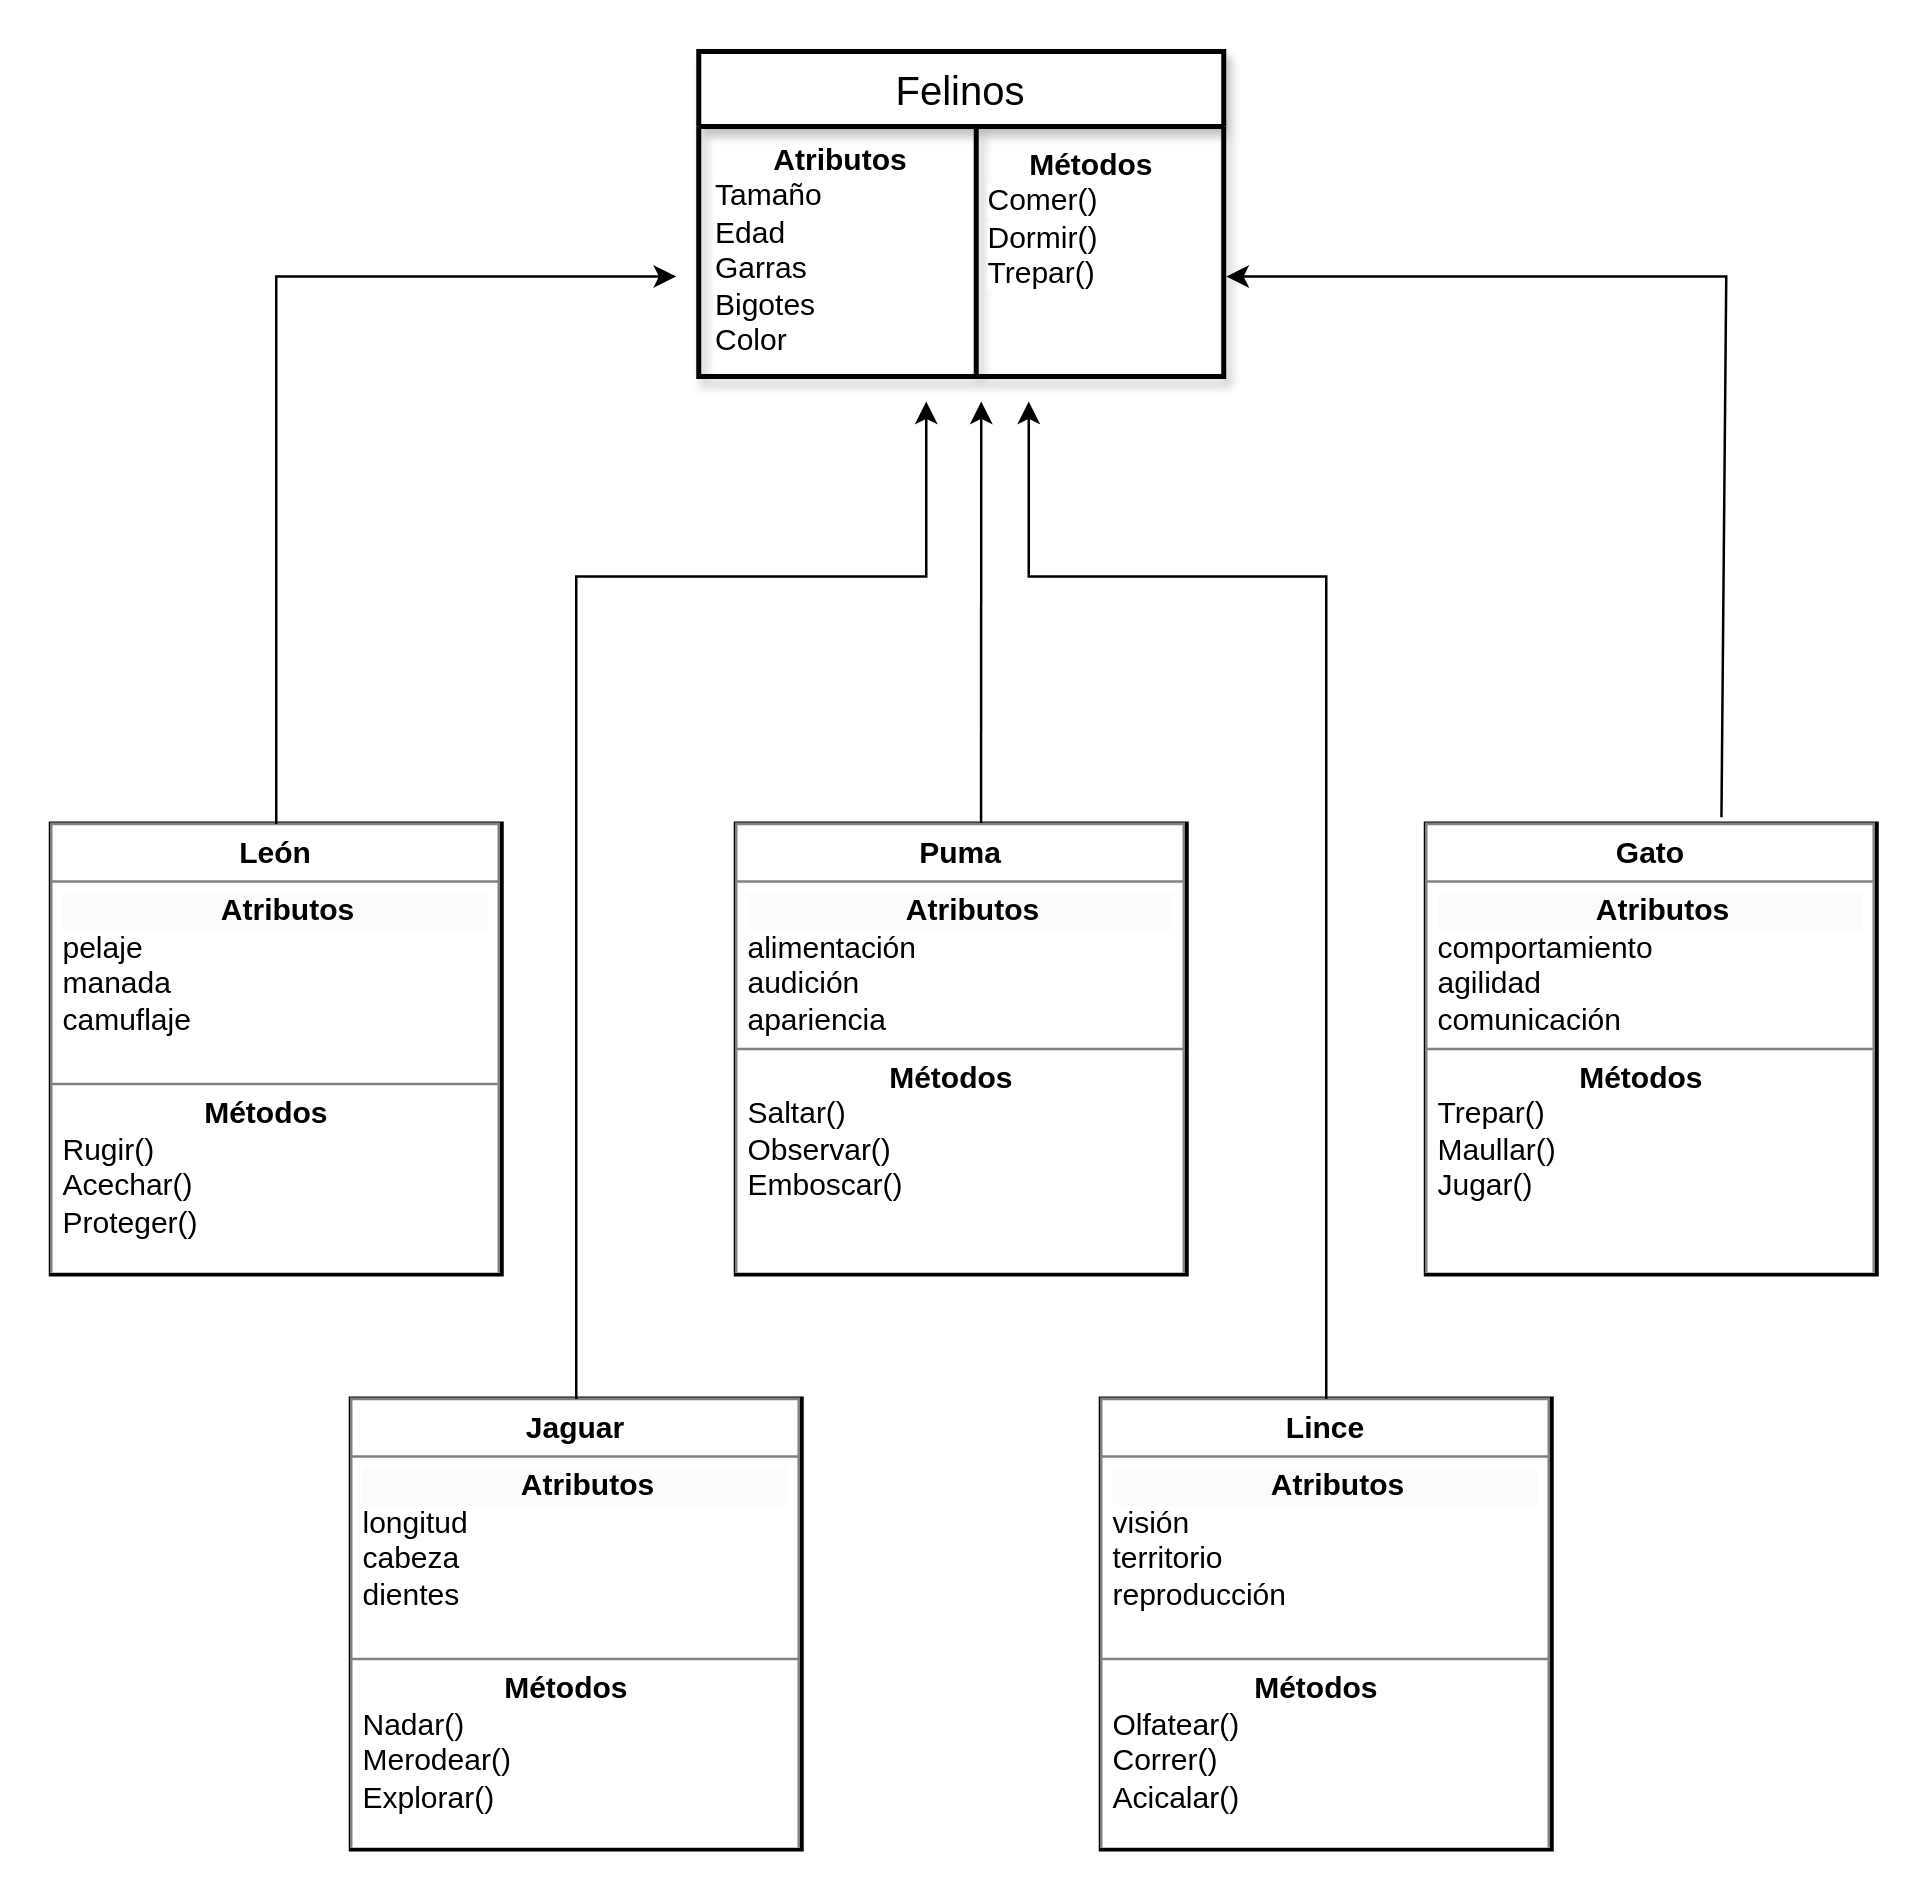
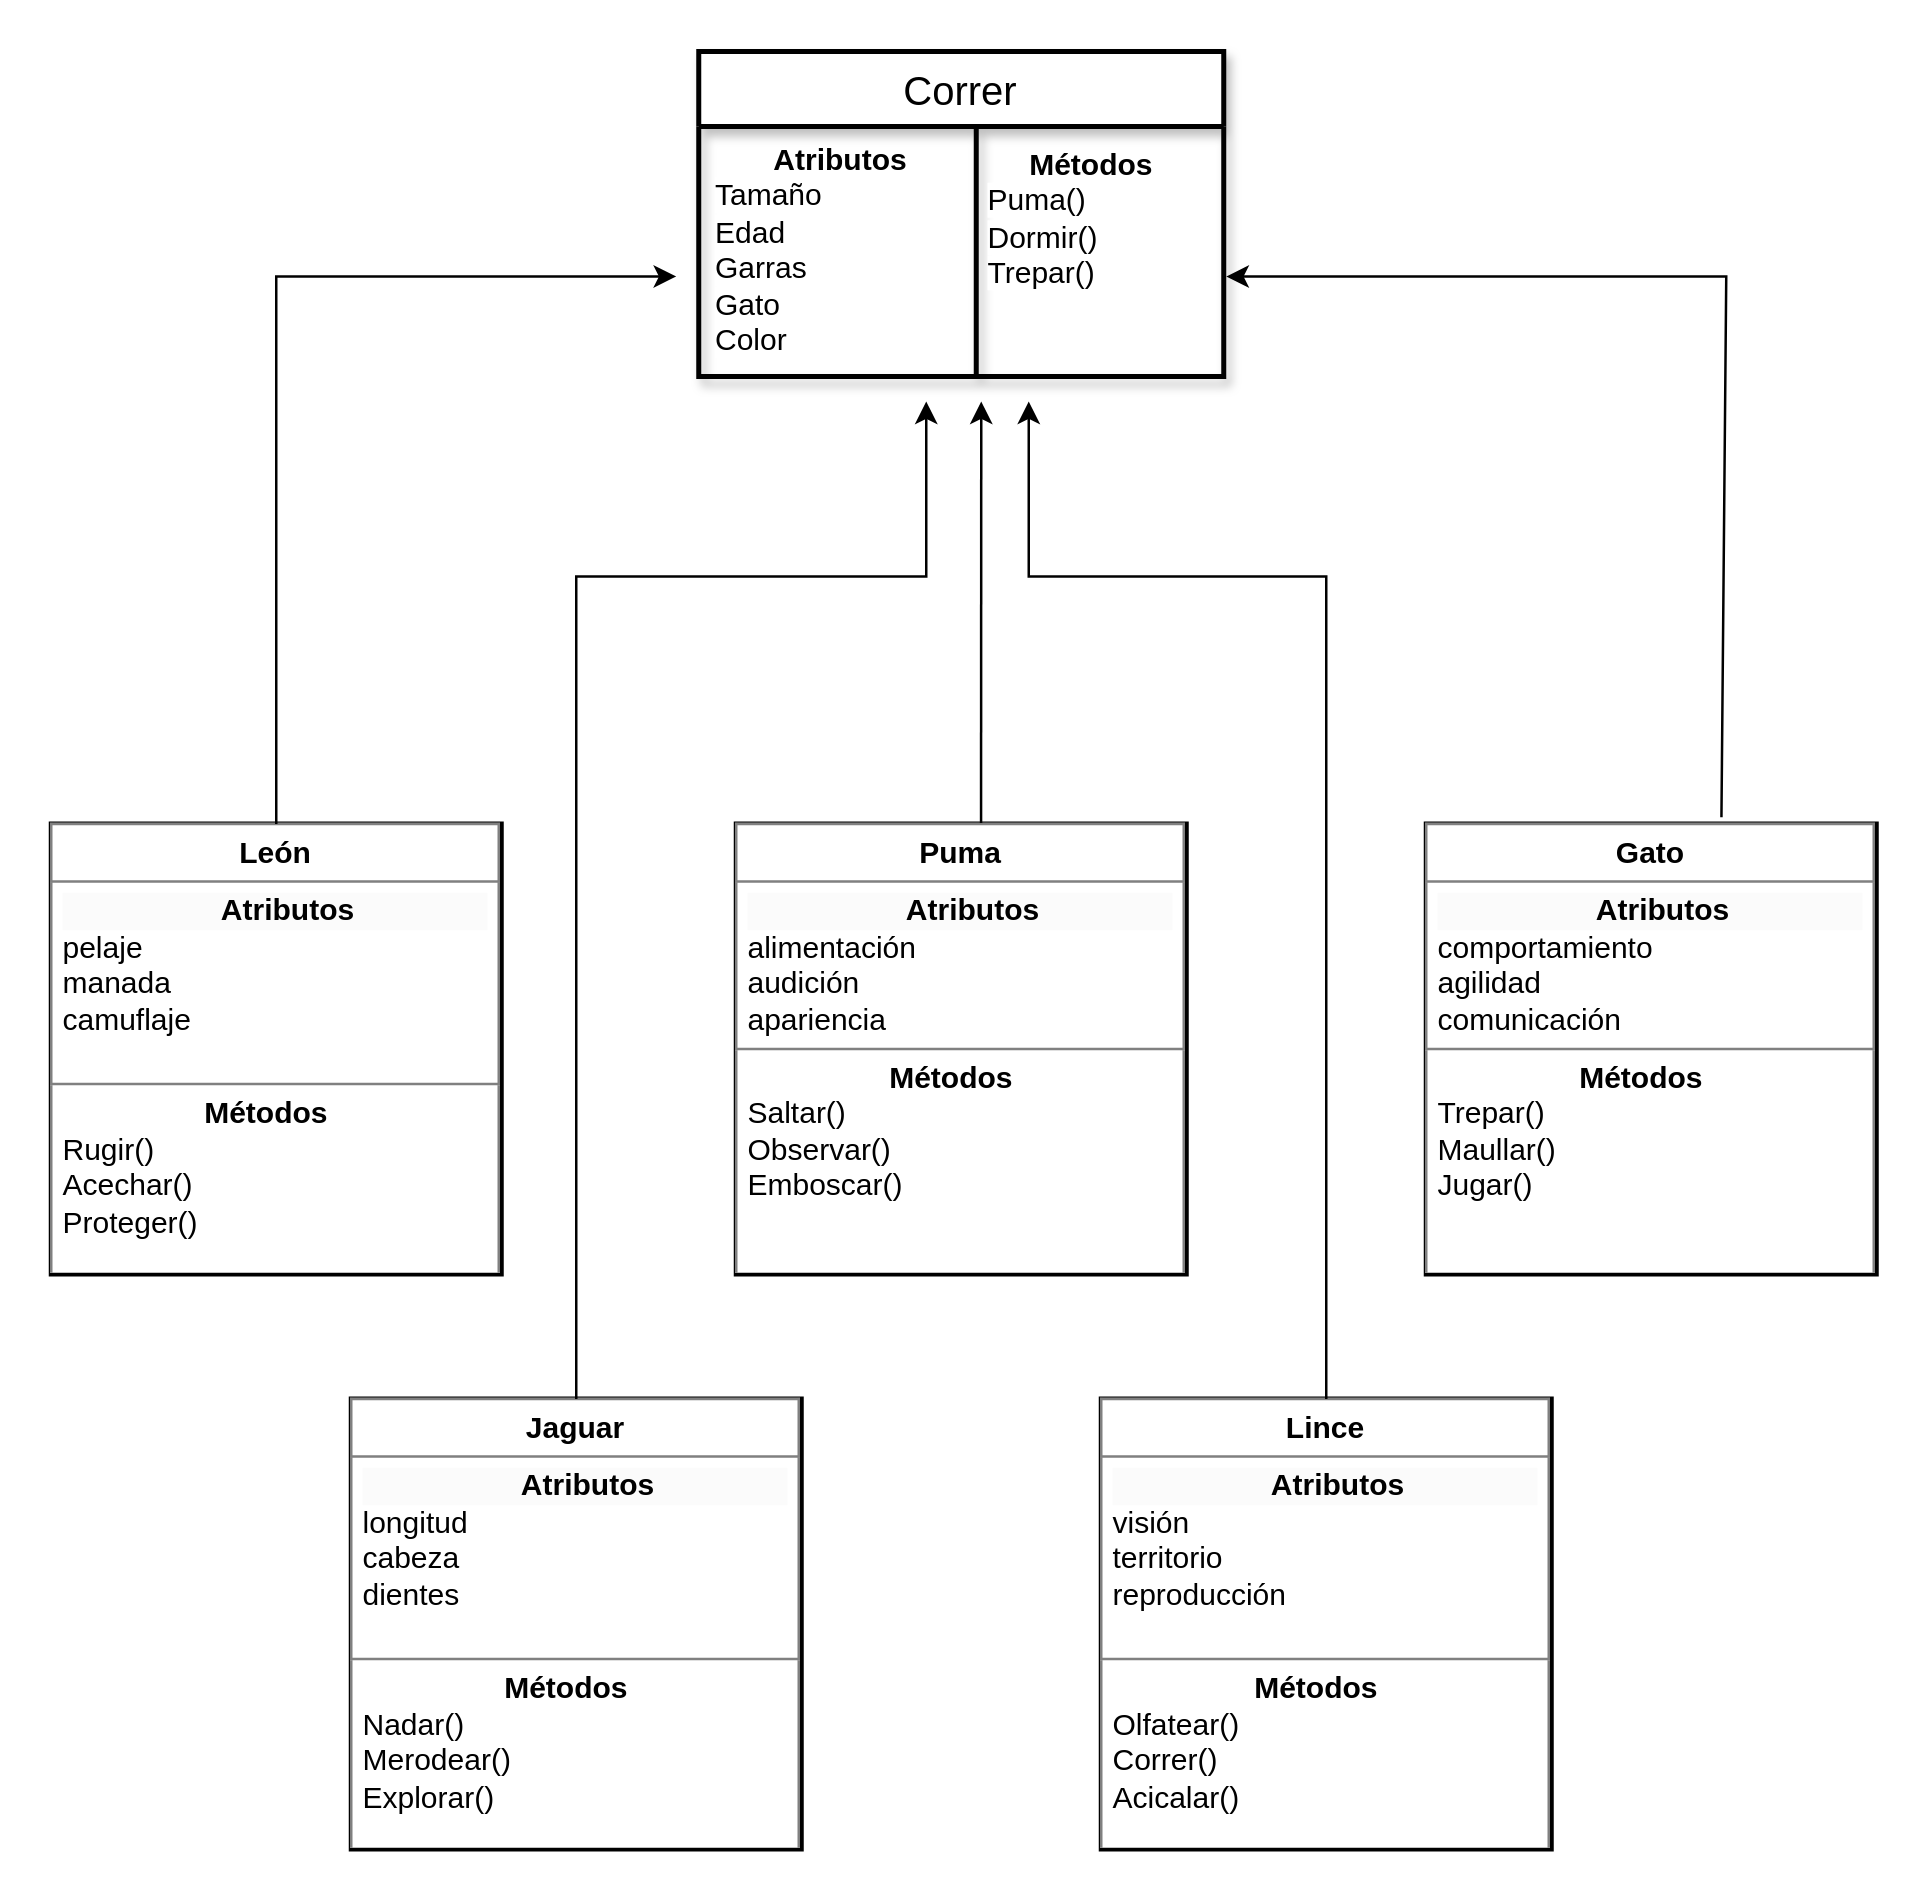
- <mxCell id="2" value="Felinos" style="shape=table;startSize=30;container=1;collapsible=0;childLayout=tableLayout;fixedRows=1;rowLines=0;fontStyle=0;strokeColor=default;fontSize=16;shadow=1;labelBackgroundColor=#FFFFFF;strokeWidth=2;movable=1;resizable=1;rotatable=1;deletable=1;editable=1;connectable=1;" parent="1" vertex="1"><mxGeometry x="279" y="20" width="210" height="130" as="geometry" /></mxCell>
+ <mxCell id="2" value="Correr" style="shape=table;startSize=30;container=1;collapsible=0;childLayout=tableLayout;fixedRows=1;rowLines=0;fontStyle=0;strokeColor=default;fontSize=16;shadow=1;labelBackgroundColor=#FFFFFF;strokeWidth=2;movable=1;resizable=1;rotatable=1;deletable=1;editable=1;connectable=1;" parent="1" vertex="1"><mxGeometry x="279" y="20" width="210" height="130" as="geometry" /></mxCell>
- <mxCell id="13" value="&lt;div style=&quot;text-align: right;&quot;&gt;&lt;b&gt;&amp;nbsp; &amp;nbsp; &amp;nbsp;Métodos&amp;nbsp;&lt;/b&gt;&lt;/div&gt;&lt;span style=&quot;color: rgb(0, 0, 0); font-family: Helvetica; font-size: 12px; font-style: normal; font-variant-ligatures: normal; font-variant-caps: normal; letter-spacing: normal; orphans: 2; text-indent: 0px; text-transform: none; widows: 2; word-spacing: 0px; -webkit-text-stroke-width: 0px; background-color: rgb(255, 255, 255); text-decoration-thickness: initial; text-decoration-style: initial; text-decoration-color: initial; float: none; display: inline !important;&quot;&gt;Comer()&amp;nbsp;&lt;/span&gt;&lt;br style=&quot;border-color: var(--border-color); color: rgb(0, 0, 0); font-family: Helvetica; font-size: 12px; font-style: normal; font-variant-ligatures: normal; font-variant-caps: normal; font-weight: 400; letter-spacing: normal; orphans: 2; text-align: -webkit-center; text-indent: 0px; text-transform: none; widows: 2; word-spacing: 0px; -webkit-text-stroke-width: 0px; text-decoration-thickness: initial; text-decoration-style: initial; text-decoration-color: initial;&quot;&gt;&lt;span style=&quot;color: rgb(0, 0, 0); font-family: Helvetica; font-size: 12px; font-style: normal; font-variant-ligatures: normal; font-variant-caps: normal; font-weight: 400; letter-spacing: normal; orphans: 2; text-align: -webkit-center; text-indent: 0px; text-transform: none; widows: 2; word-spacing: 0px; -webkit-text-stroke-width: 0px; background-color: rgb(255, 255, 255); text-decoration-thickness: initial; text-decoration-style: initial; text-decoration-color: initial; float: none; display: inline !important;&quot;&gt;Dormir()&lt;/span&gt;&lt;br style=&quot;border-color: var(--border-color); color: rgb(0, 0, 0); font-family: Helvetica; font-size: 12px; font-style: normal; font-variant-ligatures: normal; font-variant-caps: normal; font-weight: 400; letter-spacing: normal; orphans: 2; text-align: -webkit-center; text-indent: 0px; text-transform: none; widows: 2; word-spacing: 0px; -webkit-text-stroke-width: 0px; text-decoration-thickness: initial; text-decoration-style: initial; text-decoration-color: initial;&quot;&gt;&lt;span style=&quot;color: rgb(0, 0, 0); font-family: Helvetica; font-size: 12px; font-style: normal; font-variant-ligatures: normal; font-variant-caps: normal; font-weight: 400; letter-spacing: normal; orphans: 2; text-align: -webkit-center; text-indent: 0px; text-transform: none; widows: 2; word-spacing: 0px; -webkit-text-stroke-width: 0px; background-color: rgb(255, 255, 255); text-decoration-thickness: initial; text-decoration-style: initial; text-decoration-color: initial; float: none; display: inline !important;&quot;&gt;Trepar()&lt;/span&gt;" style="text;whiteSpace=wrap;html=1;movable=1;resizable=1;rotatable=1;deletable=1;editable=1;connectable=1;" parent="1" vertex="1"><mxGeometry x="393" y="52" width="89" height="76" as="geometry" /></mxCell>
+ <mxCell id="13" value="&lt;div style=&quot;text-align: right;&quot;&gt;&lt;b&gt;&amp;nbsp; &amp;nbsp; &amp;nbsp;Métodos&amp;nbsp;&lt;/b&gt;&lt;/div&gt;&lt;span style=&quot;color: rgb(0, 0, 0); font-family: Helvetica; font-size: 12px; font-style: normal; font-variant-ligatures: normal; font-variant-caps: normal; letter-spacing: normal; orphans: 2; text-indent: 0px; text-transform: none; widows: 2; word-spacing: 0px; -webkit-text-stroke-width: 0px; background-color: rgb(255, 255, 255); text-decoration-thickness: initial; text-decoration-style: initial; text-decoration-color: initial; float: none; display: inline !important;&quot;&gt;Puma()&amp;nbsp;&lt;/span&gt;&lt;br style=&quot;border-color: var(--border-color); color: rgb(0, 0, 0); font-family: Helvetica; font-size: 12px; font-style: normal; font-variant-ligatures: normal; font-variant-caps: normal; font-weight: 400; letter-spacing: normal; orphans: 2; text-align: -webkit-center; text-indent: 0px; text-transform: none; widows: 2; word-spacing: 0px; -webkit-text-stroke-width: 0px; text-decoration-thickness: initial; text-decoration-style: initial; text-decoration-color: initial;&quot;&gt;&lt;span style=&quot;color: rgb(0, 0, 0); font-family: Helvetica; font-size: 12px; font-style: normal; font-variant-ligatures: normal; font-variant-caps: normal; font-weight: 400; letter-spacing: normal; orphans: 2; text-align: -webkit-center; text-indent: 0px; text-transform: none; widows: 2; word-spacing: 0px; -webkit-text-stroke-width: 0px; background-color: rgb(255, 255, 255); text-decoration-thickness: initial; text-decoration-style: initial; text-decoration-color: initial; float: none; display: inline !important;&quot;&gt;Dormir()&lt;/span&gt;&lt;br style=&quot;border-color: var(--border-color); color: rgb(0, 0, 0); font-family: Helvetica; font-size: 12px; font-style: normal; font-variant-ligatures: normal; font-variant-caps: normal; font-weight: 400; letter-spacing: normal; orphans: 2; text-align: -webkit-center; text-indent: 0px; text-transform: none; widows: 2; word-spacing: 0px; -webkit-text-stroke-width: 0px; text-decoration-thickness: initial; text-decoration-style: initial; text-decoration-color: initial;&quot;&gt;&lt;span style=&quot;color: rgb(0, 0, 0); font-family: Helvetica; font-size: 12px; font-style: normal; font-variant-ligatures: normal; font-variant-caps: normal; font-weight: 400; letter-spacing: normal; orphans: 2; text-align: -webkit-center; text-indent: 0px; text-transform: none; widows: 2; word-spacing: 0px; -webkit-text-stroke-width: 0px; background-color: rgb(255, 255, 255); text-decoration-thickness: initial; text-decoration-style: initial; text-decoration-color: initial; float: none; display: inline !important;&quot;&gt;Trepar()&lt;/span&gt;" style="text;whiteSpace=wrap;html=1;movable=1;resizable=1;rotatable=1;deletable=1;editable=1;connectable=1;" parent="1" vertex="1"><mxGeometry x="393" y="52" width="89" height="76" as="geometry" /></mxCell>
- <mxCell id="12" value="&lt;div style=&quot;text-align: center;&quot;&gt;&lt;b&gt;&amp;nbsp; &amp;nbsp; &amp;nbsp; &amp;nbsp;Atributos&amp;nbsp;&lt;/b&gt;&lt;/div&gt;&lt;span style=&quot;color: rgb(0, 0, 0); font-family: Helvetica; font-size: 12px; font-style: normal; font-variant-ligatures: normal; font-variant-caps: normal; font-weight: 400; letter-spacing: normal; orphans: 2; text-align: -webkit-center; text-indent: 0px; text-transform: none; widows: 2; word-spacing: 0px; -webkit-text-stroke-width: 0px; background-color: rgb(255, 255, 255); text-decoration-thickness: initial; text-decoration-style: initial; text-decoration-color: initial; float: none; display: inline !important;&quot;&gt;Tamaño&lt;/span&gt;&lt;br style=&quot;border-color: var(--border-color); color: rgb(0, 0, 0); font-family: Helvetica; font-size: 12px; font-style: normal; font-variant-ligatures: normal; font-variant-caps: normal; font-weight: 400; letter-spacing: normal; orphans: 2; text-align: -webkit-center; text-indent: 0px; text-transform: none; widows: 2; word-spacing: 0px; -webkit-text-stroke-width: 0px; text-decoration-thickness: initial; text-decoration-style: initial; text-decoration-color: initial;&quot;&gt;&lt;span style=&quot;color: rgb(0, 0, 0); font-family: Helvetica; font-size: 12px; font-style: normal; font-variant-ligatures: normal; font-variant-caps: normal; font-weight: 400; letter-spacing: normal; orphans: 2; text-align: -webkit-center; text-indent: 0px; text-transform: none; widows: 2; word-spacing: 0px; -webkit-text-stroke-width: 0px; background-color: rgb(255, 255, 255); text-decoration-thickness: initial; text-decoration-style: initial; text-decoration-color: initial; float: none; display: inline !important;&quot;&gt;Edad&lt;/span&gt;&lt;span style=&quot;color: rgb(0, 0, 0); font-family: Helvetica; font-size: 12px; font-style: normal; font-variant-ligatures: normal; font-variant-caps: normal; font-weight: 400; letter-spacing: normal; orphans: 2; text-align: -webkit-center; text-indent: 0px; text-transform: none; widows: 2; word-spacing: 0px; -webkit-text-stroke-width: 0px; background-color: rgb(255, 255, 255); text-decoration-thickness: initial; text-decoration-style: initial; text-decoration-color: initial; float: none; display: inline !important;&quot;&gt;&lt;br&gt;Garras&lt;br&gt;Bigotes&lt;br&gt;Color&lt;br&gt;&lt;br&gt;&lt;/span&gt;" style="text;whiteSpace=wrap;html=1;movable=1;resizable=1;rotatable=1;deletable=1;editable=1;connectable=1;" parent="1" vertex="1"><mxGeometry x="284" y="50" width="90" height="80" as="geometry" /></mxCell>
+ <mxCell id="12" value="&lt;div style=&quot;text-align: center;&quot;&gt;&lt;b&gt;&amp;nbsp; &amp;nbsp; &amp;nbsp; &amp;nbsp;Atributos&amp;nbsp;&lt;/b&gt;&lt;/div&gt;&lt;span style=&quot;color: rgb(0, 0, 0); font-family: Helvetica; font-size: 12px; font-style: normal; font-variant-ligatures: normal; font-variant-caps: normal; font-weight: 400; letter-spacing: normal; orphans: 2; text-align: -webkit-center; text-indent: 0px; text-transform: none; widows: 2; word-spacing: 0px; -webkit-text-stroke-width: 0px; background-color: rgb(255, 255, 255); text-decoration-thickness: initial; text-decoration-style: initial; text-decoration-color: initial; float: none; display: inline !important;&quot;&gt;Tamaño&lt;/span&gt;&lt;br style=&quot;border-color: var(--border-color); color: rgb(0, 0, 0); font-family: Helvetica; font-size: 12px; font-style: normal; font-variant-ligatures: normal; font-variant-caps: normal; font-weight: 400; letter-spacing: normal; orphans: 2; text-align: -webkit-center; text-indent: 0px; text-transform: none; widows: 2; word-spacing: 0px; -webkit-text-stroke-width: 0px; text-decoration-thickness: initial; text-decoration-style: initial; text-decoration-color: initial;&quot;&gt;&lt;span style=&quot;color: rgb(0, 0, 0); font-family: Helvetica; font-size: 12px; font-style: normal; font-variant-ligatures: normal; font-variant-caps: normal; font-weight: 400; letter-spacing: normal; orphans: 2; text-align: -webkit-center; text-indent: 0px; text-transform: none; widows: 2; word-spacing: 0px; -webkit-text-stroke-width: 0px; background-color: rgb(255, 255, 255); text-decoration-thickness: initial; text-decoration-style: initial; text-decoration-color: initial; float: none; display: inline !important;&quot;&gt;Edad&lt;/span&gt;&lt;span style=&quot;color: rgb(0, 0, 0); font-family: Helvetica; font-size: 12px; font-style: normal; font-variant-ligatures: normal; font-variant-caps: normal; font-weight: 400; letter-spacing: normal; orphans: 2; text-align: -webkit-center; text-indent: 0px; text-transform: none; widows: 2; word-spacing: 0px; -webkit-text-stroke-width: 0px; background-color: rgb(255, 255, 255); text-decoration-thickness: initial; text-decoration-style: initial; text-decoration-color: initial; float: none; display: inline !important;&quot;&gt;&lt;br&gt;Garras&lt;br&gt;Gato&lt;br&gt;Color&lt;br&gt;&lt;br&gt;&lt;/span&gt;" style="text;whiteSpace=wrap;html=1;movable=1;resizable=1;rotatable=1;deletable=1;editable=1;connectable=1;" parent="1" vertex="1"><mxGeometry x="284" y="50" width="90" height="80" as="geometry" /></mxCell>
